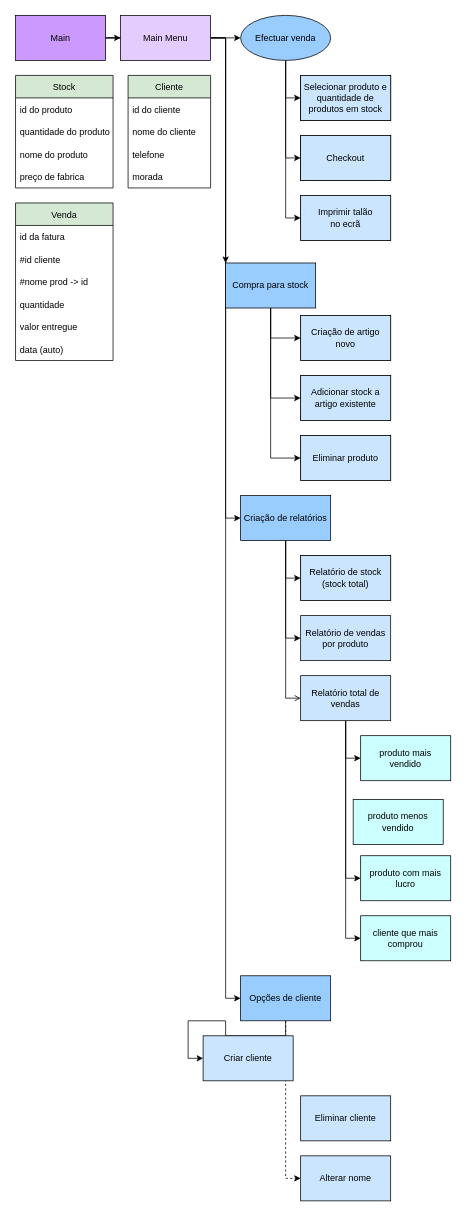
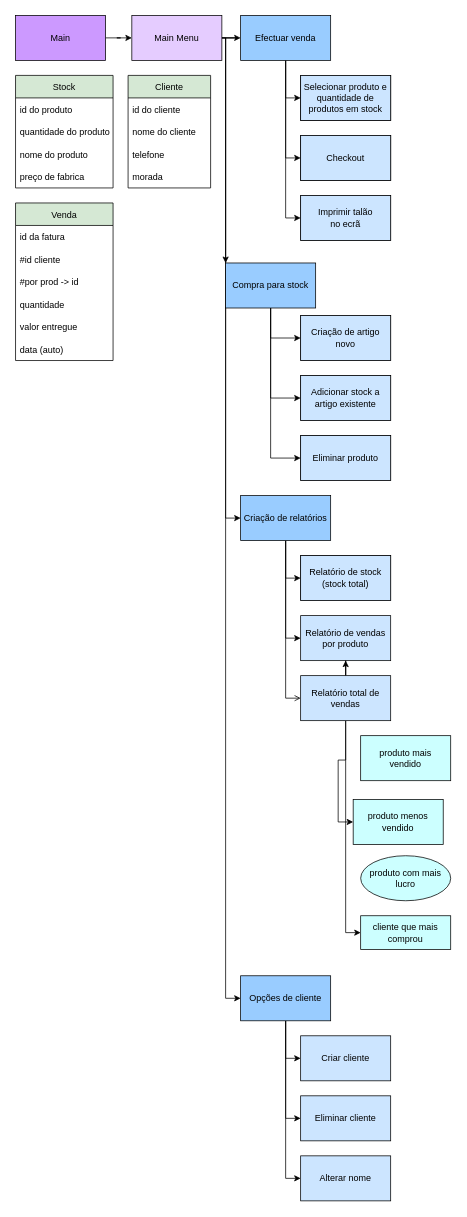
- <mxCell id="8" value="Main Menu" style="whiteSpace=wrap;html=1;rounded=0;fillColor=#E5CCFF;" vertex="1" parent="1"><mxGeometry x="160" y="20" width="120" height="60" as="geometry" /></mxCell>
+ <mxCell id="8" value="Main Menu" style="whiteSpace=wrap;html=1;rounded=0;fillColor=#E5CCFF;" vertex="1" parent="1"><mxGeometry x="175" y="20" width="120" height="60" as="geometry" /></mxCell>
- <mxCell id="12" value="Efectuar venda" style="ellipse;whiteSpace=wrap;html=1;fillColor=#99CCFF;" vertex="1" parent="1"><mxGeometry x="320" y="20" width="120" height="60" as="geometry" /></mxCell>
+ <mxCell id="12" value="Efectuar venda" style="whiteSpace=wrap;html=1;rounded=0;fillColor=#99CCFF;" vertex="1" parent="1"><mxGeometry x="320" y="20" width="120" height="60" as="geometry" /></mxCell>
- <mxCell id="58" value="#nome prod -&gt; id" style="text;strokeColor=none;fillColor=none;align=left;verticalAlign=middle;spacingLeft=4;spacingRight=4;overflow=hidden;points=[[0,0.5],[1,0.5]];portConstraint=eastwest;rotatable=0;" vertex="1" parent="55"><mxGeometry y="90" width="130" height="30" as="geometry" /></mxCell>
+ <mxCell id="58" value="#por prod -&gt; id" style="text;strokeColor=none;fillColor=none;align=left;verticalAlign=middle;spacingLeft=4;spacingRight=4;overflow=hidden;points=[[0,0.5],[1,0.5]];portConstraint=eastwest;rotatable=0;" vertex="1" parent="55"><mxGeometry y="90" width="130" height="30" as="geometry" /></mxCell>
- <mxCell id="33" style="edgeStyle=orthogonalEdgeStyle;rounded=0;orthogonalLoop=1;jettySize=auto;html=1;entryX=0;entryY=0.5;entryDx=0;entryDy=0;" edge="1" parent="1" source="37" target="38"><mxGeometry relative="1" as="geometry" /></mxCell>
+ <mxCell id="34" style="edgeStyle=orthogonalEdgeStyle;rounded=0;orthogonalLoop=1;jettySize=auto;html=1;entryX=0;entryY=0.5;entryDx=0;entryDy=0;" edge="1" parent="1" source="37" target="39"><mxGeometry relative="1" as="geometry" /></mxCell>
- <mxCell id="35" style="edgeStyle=orthogonalEdgeStyle;rounded=0;orthogonalLoop=1;jettySize=auto;html=1;entryX=0;entryY=0.5;entryDx=0;entryDy=0;" edge="1" parent="1" source="37" target="40"><mxGeometry relative="1" as="geometry" /></mxCell>
+ <mxCell id="35" style="edgeStyle=orthogonalEdgeStyle;rounded=0;orthogonalLoop=1;jettySize=auto;html=1;" edge="1" parent="1" source="37" target="32"><mxGeometry relative="1" as="geometry" /></mxCell>
- <mxCell id="40" value="produto com mais lucro" style="whiteSpace=wrap;html=1;rounded=0;fillColor=#CCFFFF;" vertex="1" parent="1"><mxGeometry x="480" y="1140" width="120" height="60" as="geometry" /></mxCell>
+ <mxCell id="40" value="produto com mais lucro" style="ellipse;whiteSpace=wrap;html=1;fillColor=#CCFFFF;" vertex="1" parent="1"><mxGeometry x="480" y="1140" width="120" height="60" as="geometry" /></mxCell>
- <mxCell id="41" value="cliente que mais comprou" style="whiteSpace=wrap;html=1;rounded=0;fillColor=#CCFFFF;" vertex="1" parent="1"><mxGeometry x="480" y="1220" width="120" height="60" as="geometry" /></mxCell>
+ <mxCell id="41" value="cliente que mais comprou" style="whiteSpace=wrap;html=1;rounded=0;fillColor=#CCFFFF;" vertex="1" parent="1"><mxGeometry x="480" y="1220" width="120" height="45" as="geometry" /></mxCell>
- <mxCell id="42" value="Criar cliente" style="whiteSpace=wrap;html=1;rounded=0;fillColor=#CCE5FF;" vertex="1" parent="1"><mxGeometry x="270" y="1380" width="120" height="60" as="geometry" /></mxCell>
+ <mxCell id="42" value="Criar cliente" style="whiteSpace=wrap;html=1;rounded=0;fillColor=#CCE5FF;" vertex="1" parent="1"><mxGeometry x="400" y="1380" width="120" height="60" as="geometry" /></mxCell>
+ <mxCell id="22" style="edgeStyle=orthogonalEdgeStyle;rounded=0;orthogonalLoop=1;jettySize=auto;html=1;entryX=0;entryY=0.5;entryDx=0;entryDy=0;" edge="1" parent="1" source="24" target="43"><mxGeometry relative="1" as="geometry" /></mxCell>
- <mxCell id="23" style="edgeStyle=orthogonalEdgeStyle;rounded=0;orthogonalLoop=1;jettySize=auto;html=1;entryX=0;entryY=0.5;entryDx=0;entryDy=0;dashed=1;" edge="1" parent="1" source="24" target="44"><mxGeometry relative="1" as="geometry" /></mxCell>
+ <mxCell id="23" style="edgeStyle=orthogonalEdgeStyle;rounded=0;orthogonalLoop=1;jettySize=auto;html=1;entryX=0;entryY=0.5;entryDx=0;entryDy=0;" edge="1" parent="1" source="24" target="44"><mxGeometry relative="1" as="geometry" /></mxCell>
